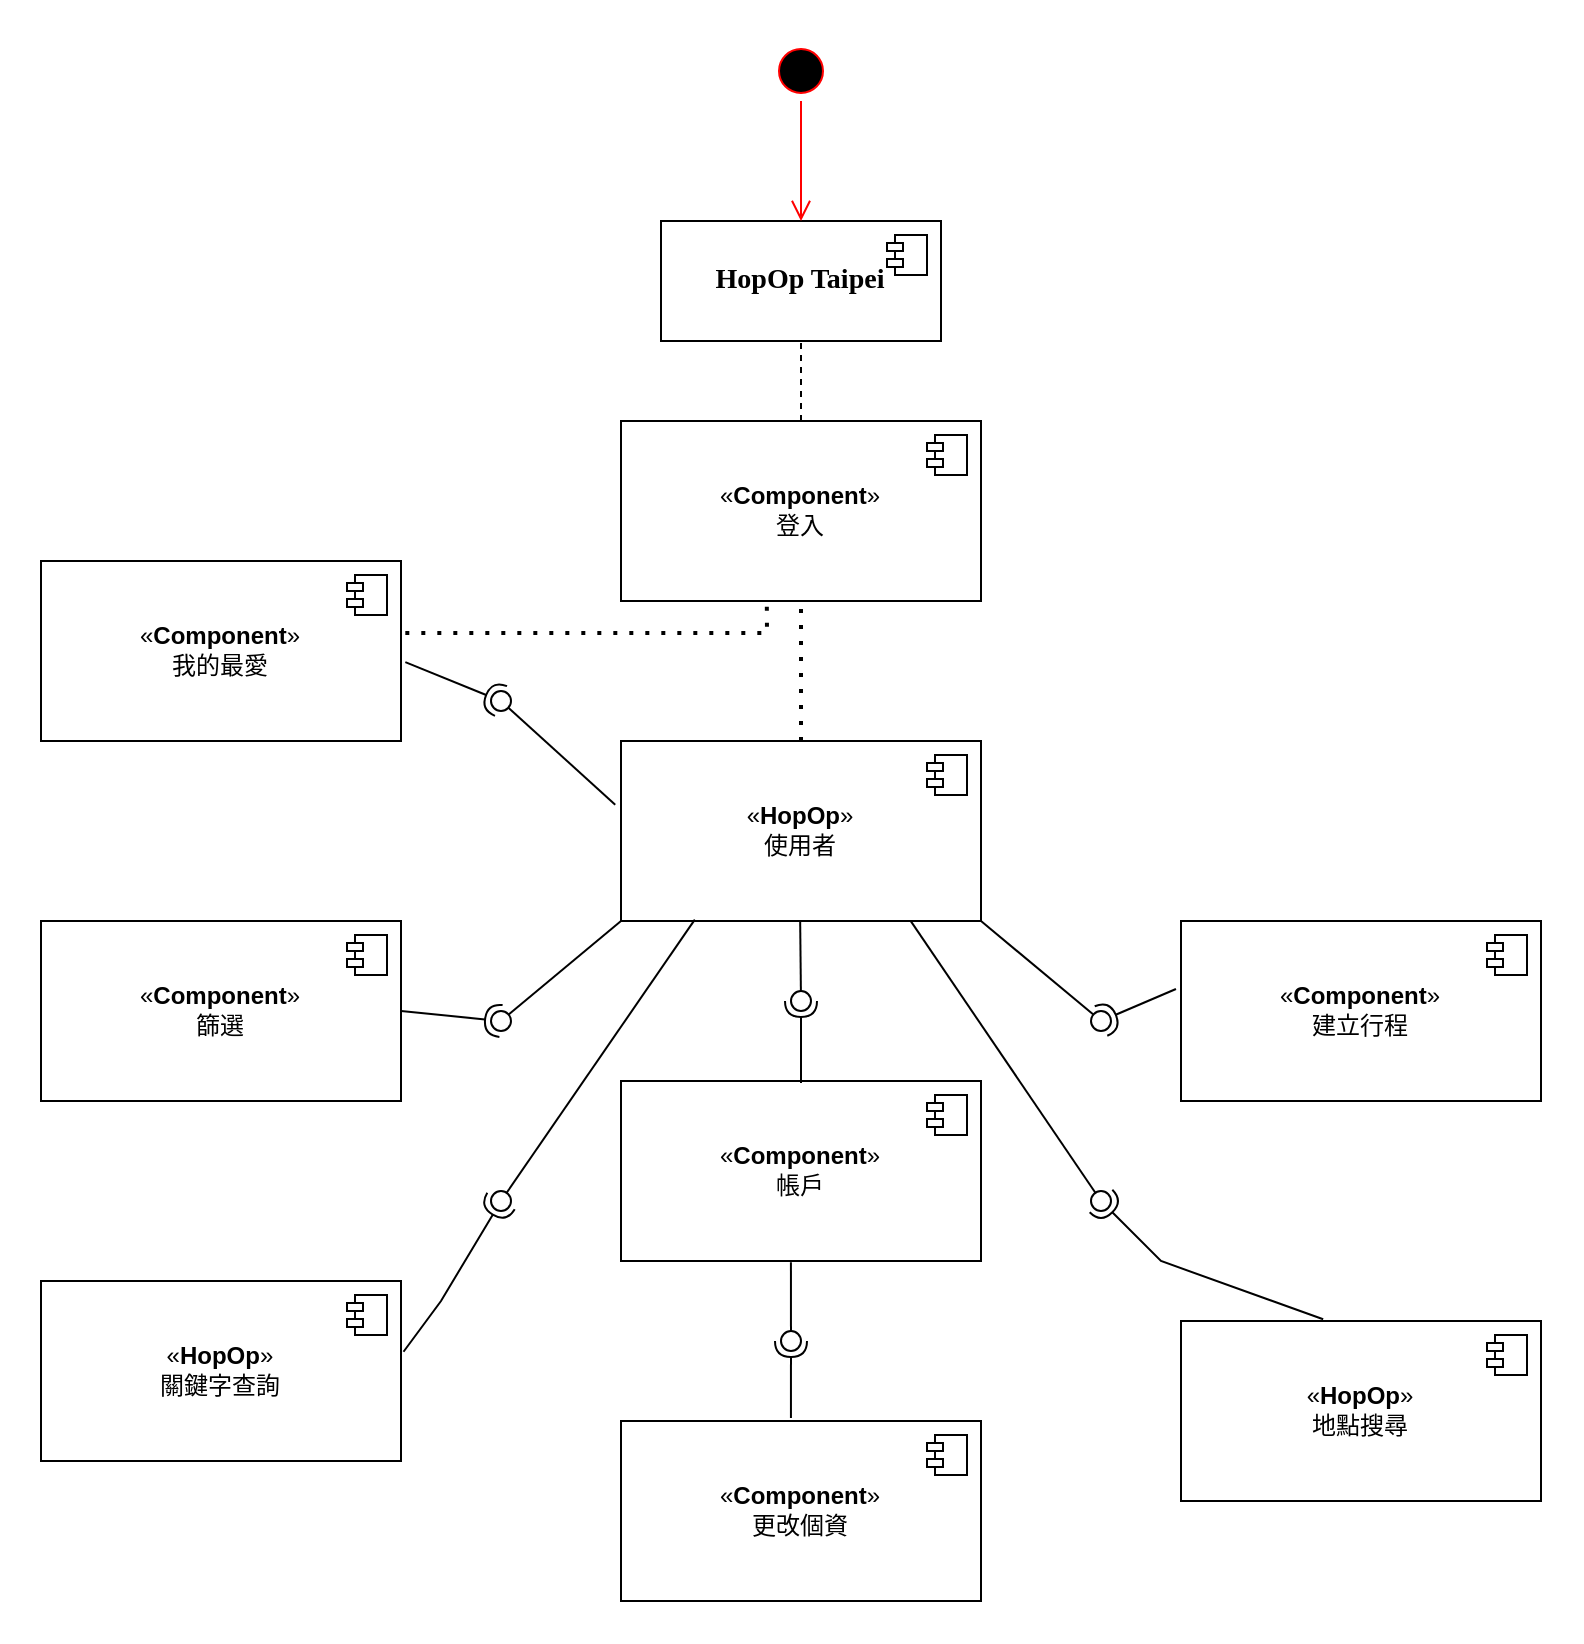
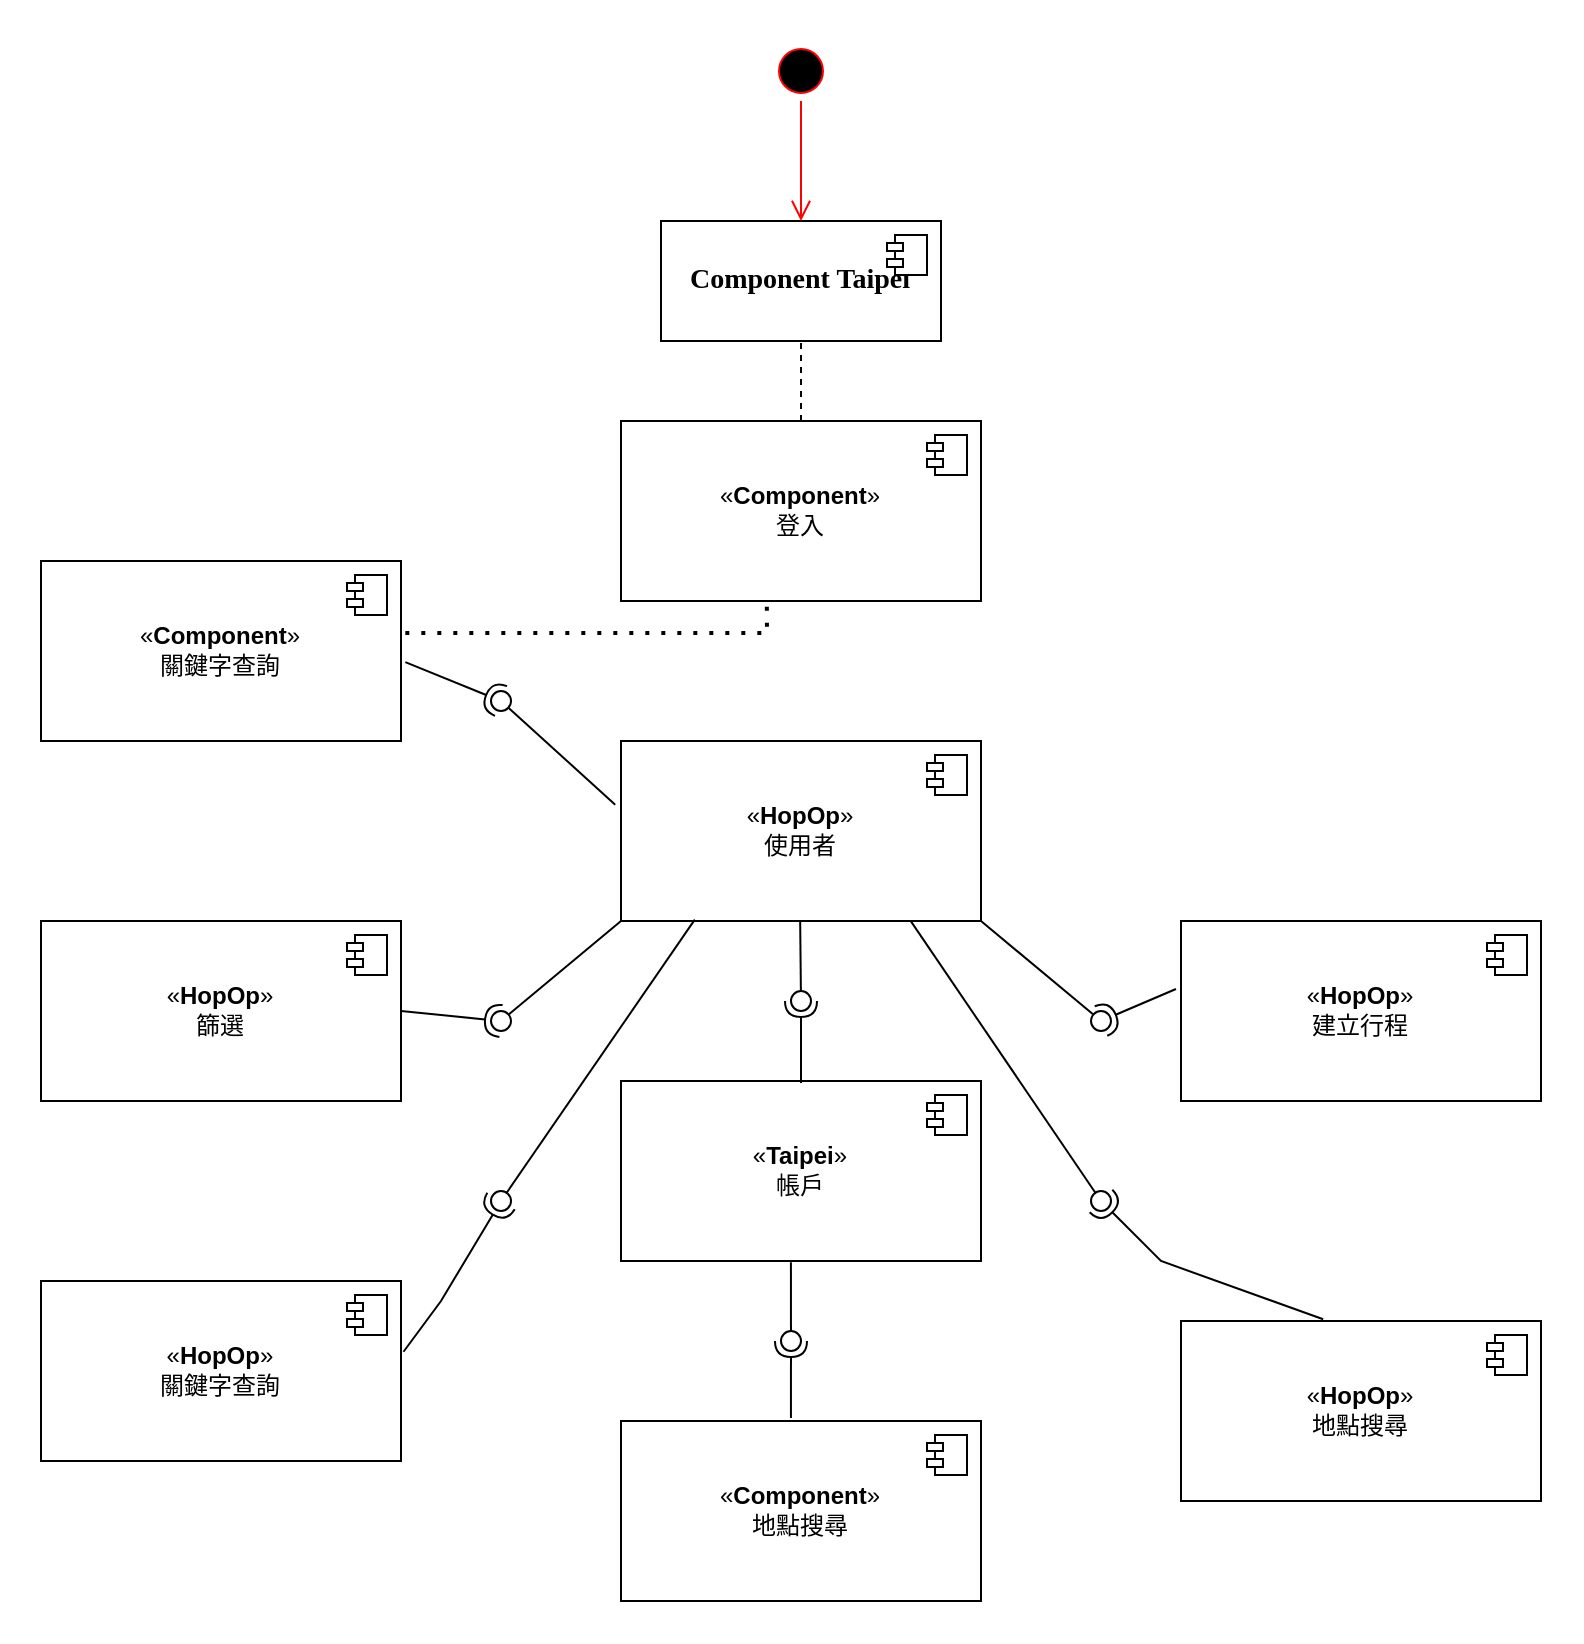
- <mxCell id="2" value="&lt;b&gt;&lt;span style=&quot;font-family: 標楷體;&quot; lang=&quot;EN-US&quot;&gt;&lt;font style=&quot;font-size: 14px;&quot;&gt;HopOp Taipei&lt;/font&gt;&lt;/span&gt;&lt;/b&gt;" style="html=1;dropTarget=0;whiteSpace=wrap;" parent="1" vertex="1"><mxGeometry x="330" y="110" width="140" height="60" as="geometry" /></mxCell>
+ <mxCell id="2" value="&lt;b&gt;&lt;span style=&quot;font-family: 標楷體;&quot; lang=&quot;EN-US&quot;&gt;&lt;font style=&quot;font-size: 14px;&quot;&gt;Component Taipei&lt;/font&gt;&lt;/span&gt;&lt;/b&gt;" style="html=1;dropTarget=0;whiteSpace=wrap;" parent="1" vertex="1"><mxGeometry x="330" y="110" width="140" height="60" as="geometry" /></mxCell>
- <mxCell id="8" value="«&lt;b&gt;Component&lt;/b&gt;»&lt;div&gt;我的最愛&lt;/div&gt;" style="html=1;dropTarget=0;whiteSpace=wrap;" parent="1" vertex="1"><mxGeometry x="20" y="280" width="180" height="90" as="geometry" /></mxCell>
+ <mxCell id="8" value="«&lt;b&gt;Component&lt;/b&gt;»&lt;div&gt;關鍵字查詢&lt;/div&gt;" style="html=1;dropTarget=0;whiteSpace=wrap;" parent="1" vertex="1"><mxGeometry x="20" y="280" width="180" height="90" as="geometry" /></mxCell>
- <mxCell id="37" value="" style="endArrow=none;dashed=1;html=1;dashPattern=1 3;strokeWidth=2;rounded=0;entryX=0.5;entryY=1;entryDx=0;entryDy=0;exitX=0.5;exitY=0;exitDx=0;exitDy=0;" parent="1" source="20" target="4" edge="1"><mxGeometry width="50" height="50" relative="1" as="geometry"><mxPoint x="410" y="380" as="sourcePoint" /><mxPoint x="460" y="330" as="targetPoint" /></mxGeometry></mxCell>
- <mxCell id="12" value="«&lt;b&gt;Component&lt;/b&gt;»&lt;div&gt;篩選&lt;/div&gt;" style="html=1;dropTarget=0;whiteSpace=wrap;" parent="1" vertex="1"><mxGeometry x="20" y="460" width="180" height="90" as="geometry" /></mxCell>
+ <mxCell id="12" value="«&lt;b&gt;HopOp&lt;/b&gt;»&lt;div&gt;篩選&lt;/div&gt;" style="html=1;dropTarget=0;whiteSpace=wrap;" parent="1" vertex="1"><mxGeometry x="20" y="460" width="180" height="90" as="geometry" /></mxCell>
- <mxCell id="16" value="«&lt;b&gt;Component&lt;/b&gt;»&lt;div&gt;建立行程&lt;/div&gt;" style="html=1;dropTarget=0;whiteSpace=wrap;" parent="1" vertex="1"><mxGeometry x="590" y="460" width="180" height="90" as="geometry" /></mxCell>
+ <mxCell id="16" value="«&lt;b&gt;HopOp&lt;/b&gt;»&lt;div&gt;建立行程&lt;/div&gt;" style="html=1;dropTarget=0;whiteSpace=wrap;" parent="1" vertex="1"><mxGeometry x="590" y="460" width="180" height="90" as="geometry" /></mxCell>
- <mxCell id="6" value="«&lt;b&gt;Component&lt;/b&gt;»&lt;br&gt;帳戶" style="html=1;dropTarget=0;whiteSpace=wrap;" parent="1" vertex="1"><mxGeometry x="310" y="540" width="180" height="90" as="geometry" /></mxCell>
+ <mxCell id="6" value="«&lt;b&gt;Taipei&lt;/b&gt;»&lt;br&gt;帳戶" style="html=1;dropTarget=0;whiteSpace=wrap;" parent="1" vertex="1"><mxGeometry x="310" y="540" width="180" height="90" as="geometry" /></mxCell>
- <mxCell id="10" value="«&lt;b&gt;Component&lt;/b&gt;»&lt;br&gt;更改個資" style="html=1;dropTarget=0;whiteSpace=wrap;" parent="1" vertex="1"><mxGeometry x="310" y="710" width="180" height="90" as="geometry" /></mxCell>
+ <mxCell id="10" value="«&lt;b&gt;Component&lt;/b&gt;»&lt;br&gt;地點搜尋" style="html=1;dropTarget=0;whiteSpace=wrap;" parent="1" vertex="1"><mxGeometry x="310" y="710" width="180" height="90" as="geometry" /></mxCell>
